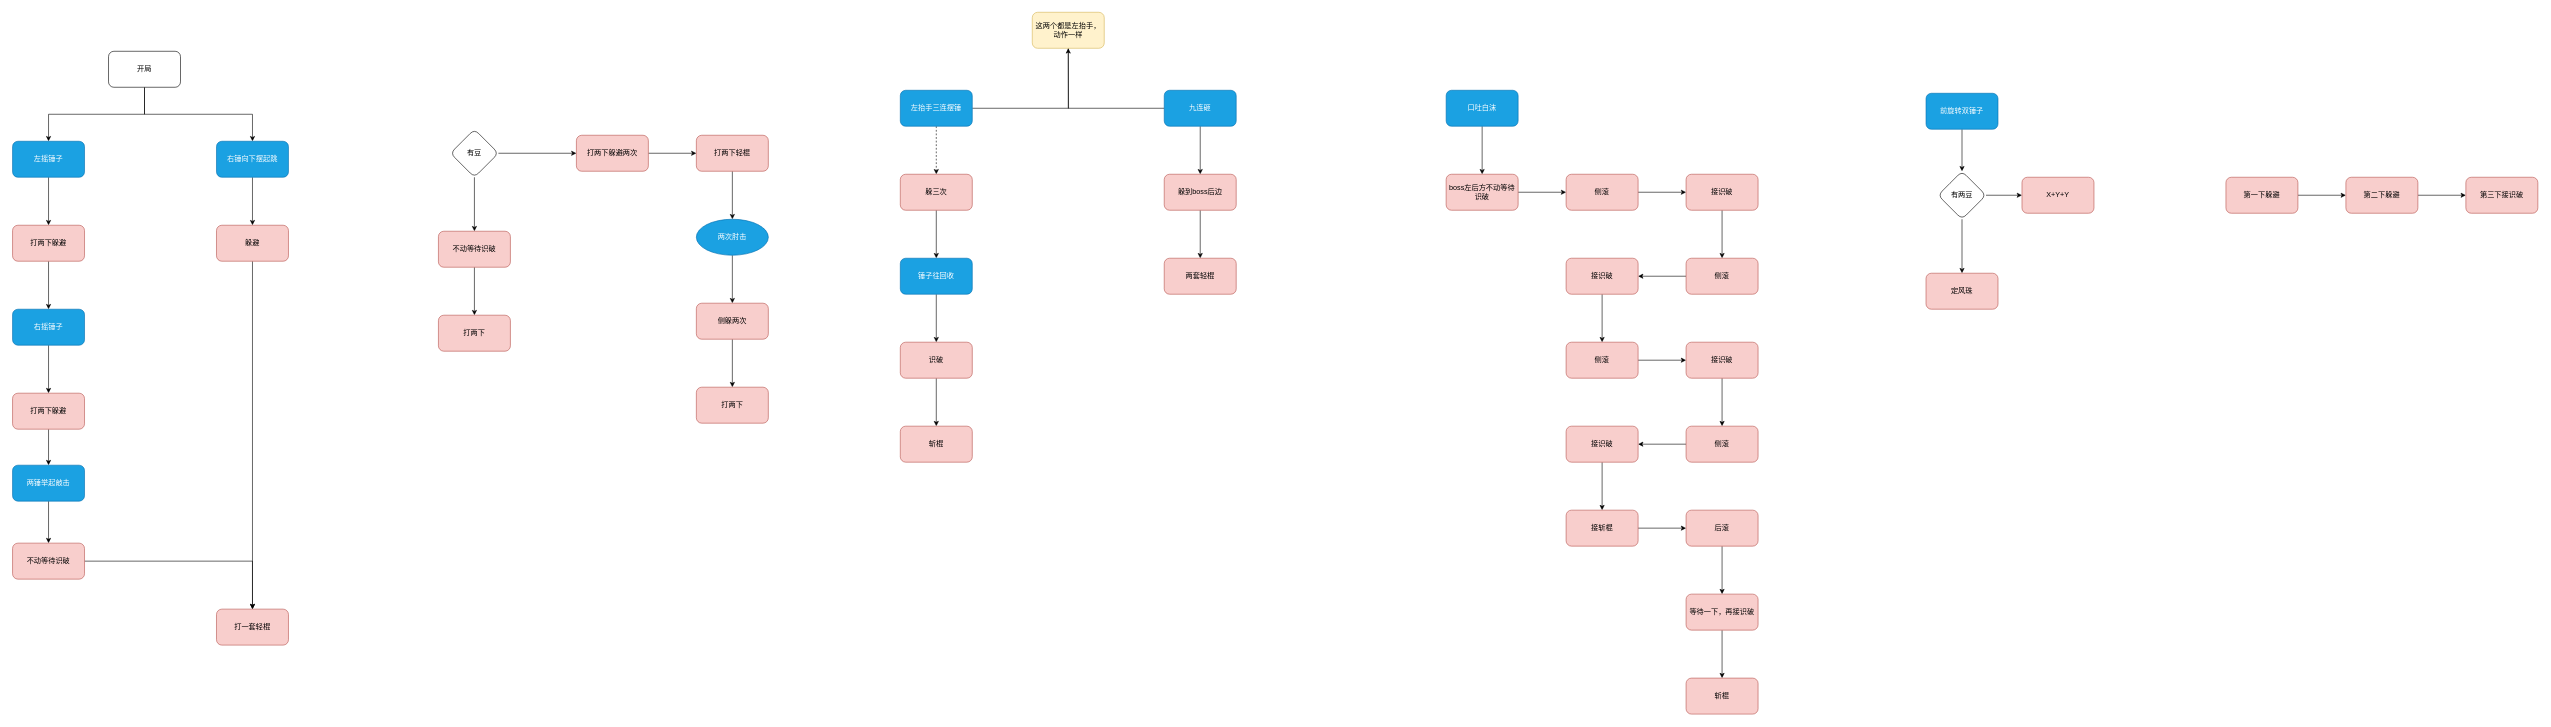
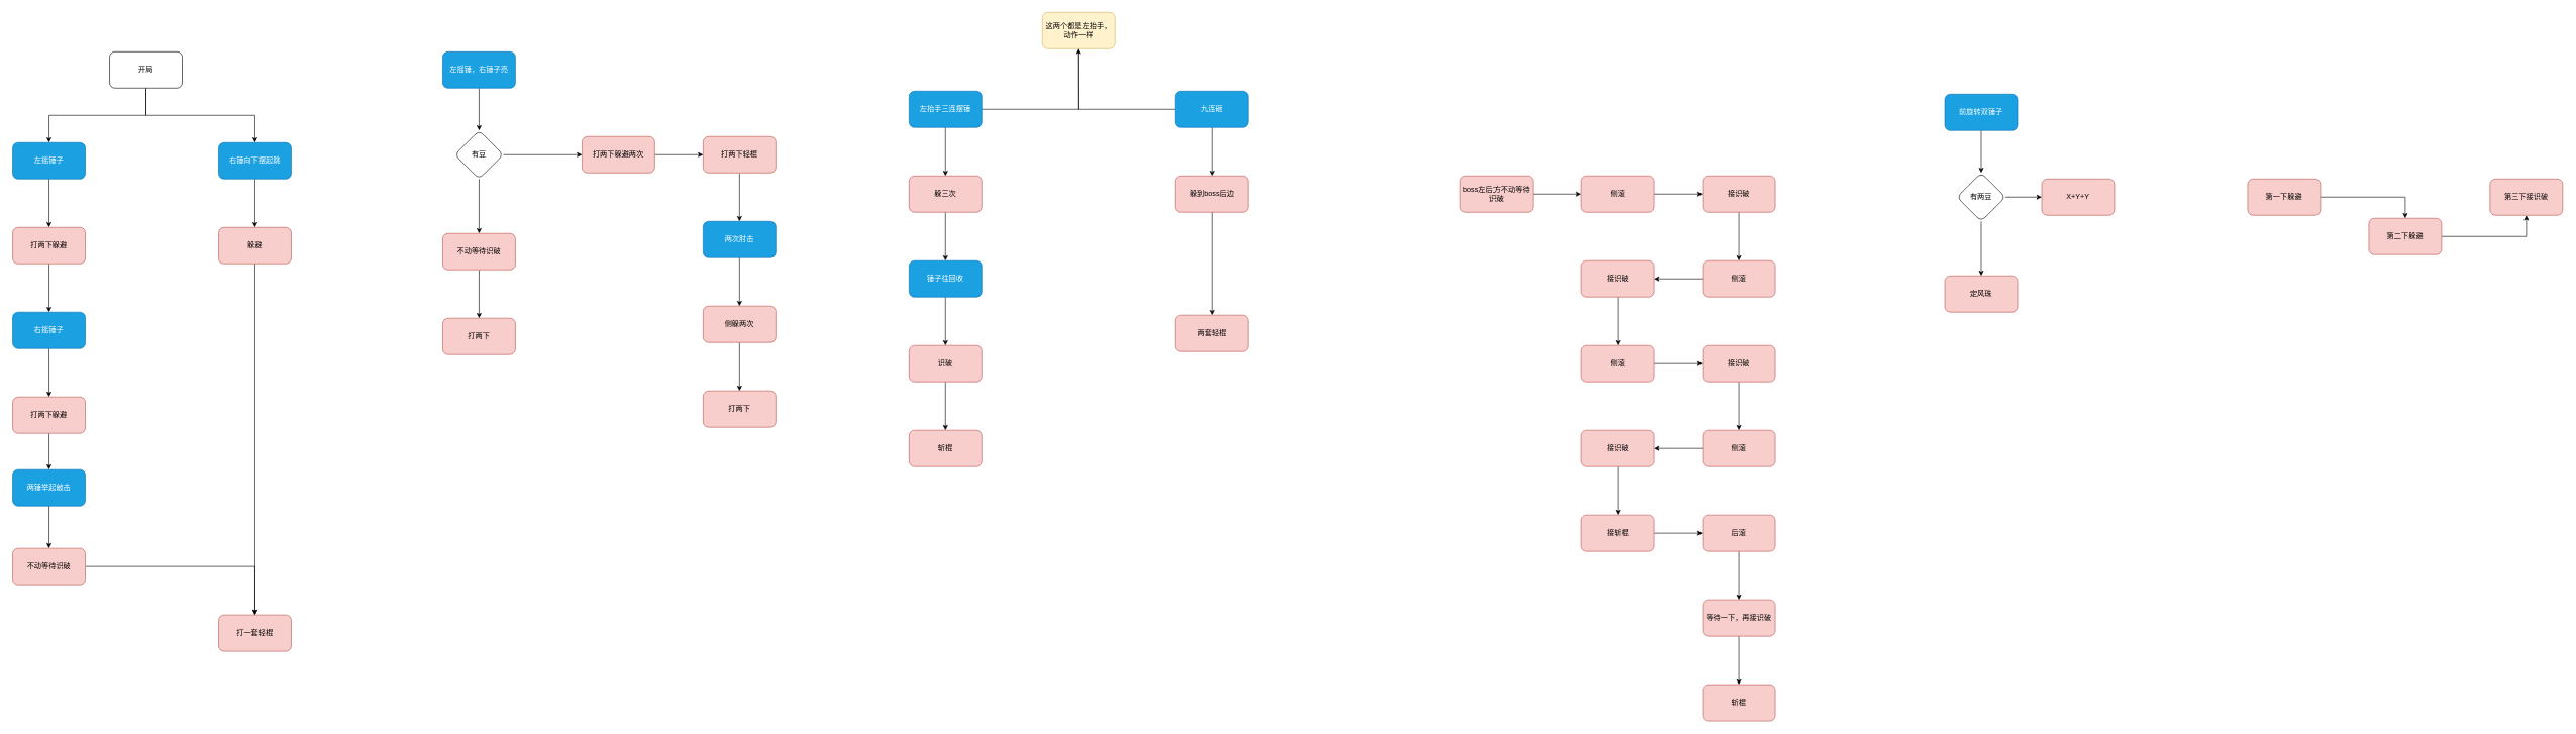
+ <mxCell id="23" value="左摇锤，右锤子亮" style="rounded=1;whiteSpace=wrap;html=1;fillColor=#1ba1e2;strokeColor=#006EAF;fontColor=#ffffff;" vertex="1" parent="1"><mxGeometry x="730" y="85" width="120" height="60" as="geometry" /></mxCell>
+ <mxCell id="22" value="" style="edgeStyle=orthogonalEdgeStyle;rounded=0;orthogonalLoop=1;jettySize=auto;html=1;" edge="1" parent="1" source="23" target="26"><mxGeometry relative="1" as="geometry" /></mxCell>
- <mxCell id="57" value="口吐白沫" style="rounded=1;whiteSpace=wrap;html=1;fillColor=#1ba1e2;fontColor=#ffffff;strokeColor=#006EAF;" vertex="1" parent="1"><mxGeometry x="2410" y="150" width="120" height="60" as="geometry" /></mxCell>
- <mxCell id="39" value="" style="edgeStyle=orthogonalEdgeStyle;rounded=0;orthogonalLoop=1;jettySize=auto;html=1;dashed=1;" edge="1" parent="1" source="41" target="43"><mxGeometry relative="1" as="geometry" /></mxCell>
+ <mxCell id="39" value="" style="edgeStyle=orthogonalEdgeStyle;rounded=0;orthogonalLoop=1;jettySize=auto;html=1;" edge="1" parent="1" source="41" target="43"><mxGeometry relative="1" as="geometry" /></mxCell>
- <mxCell id="56" value="" style="edgeStyle=orthogonalEdgeStyle;rounded=0;orthogonalLoop=1;jettySize=auto;html=1;" edge="1" parent="1" source="57" target="59"><mxGeometry relative="1" as="geometry" /></mxCell>
- <mxCell id="93" value="第二下躲避" style="whiteSpace=wrap;html=1;rounded=1;fillColor=#f8cecc;strokeColor=#b85450;" vertex="1" parent="1"><mxGeometry x="3910" y="295" width="120" height="60" as="geometry" /></mxCell>
+ <mxCell id="93" value="第二下躲避" style="whiteSpace=wrap;html=1;rounded=1;fillColor=#f8cecc;strokeColor=#b85450;" vertex="1" parent="1"><mxGeometry x="3910" y="360" width="120" height="60" as="geometry" /></mxCell>
- <mxCell id="35" value="两次肘击" style="ellipse;whiteSpace=wrap;html=1;fillColor=#1ba1e2;strokeColor=#006EAF;fontColor=#ffffff;" vertex="1" parent="1"><mxGeometry x="1160" y="365" width="120" height="60" as="geometry" /></mxCell>
+ <mxCell id="35" value="两次肘击" style="whiteSpace=wrap;html=1;rounded=1;fillColor=#1ba1e2;strokeColor=#006EAF;fontColor=#ffffff;" vertex="1" parent="1"><mxGeometry x="1160" y="365" width="120" height="60" as="geometry" /></mxCell>
- <mxCell id="54" value="两套轻棍" style="whiteSpace=wrap;html=1;rounded=1;fillColor=#f8cecc;strokeColor=#b85450;" vertex="1" parent="1"><mxGeometry x="1940" y="430" width="120" height="60" as="geometry" /></mxCell>
+ <mxCell id="54" value="两套轻棍" style="whiteSpace=wrap;html=1;rounded=1;fillColor=#f8cecc;strokeColor=#b85450;" vertex="1" parent="1"><mxGeometry x="1940" y="520" width="120" height="60" as="geometry" /></mxCell>
